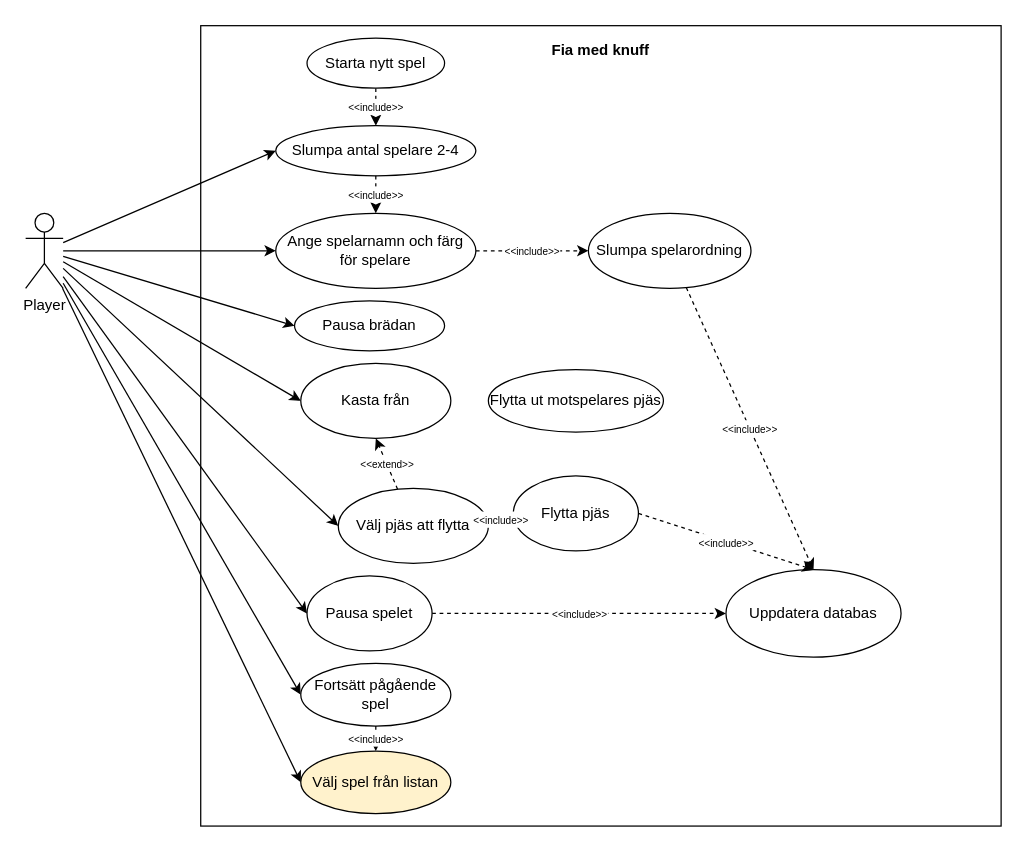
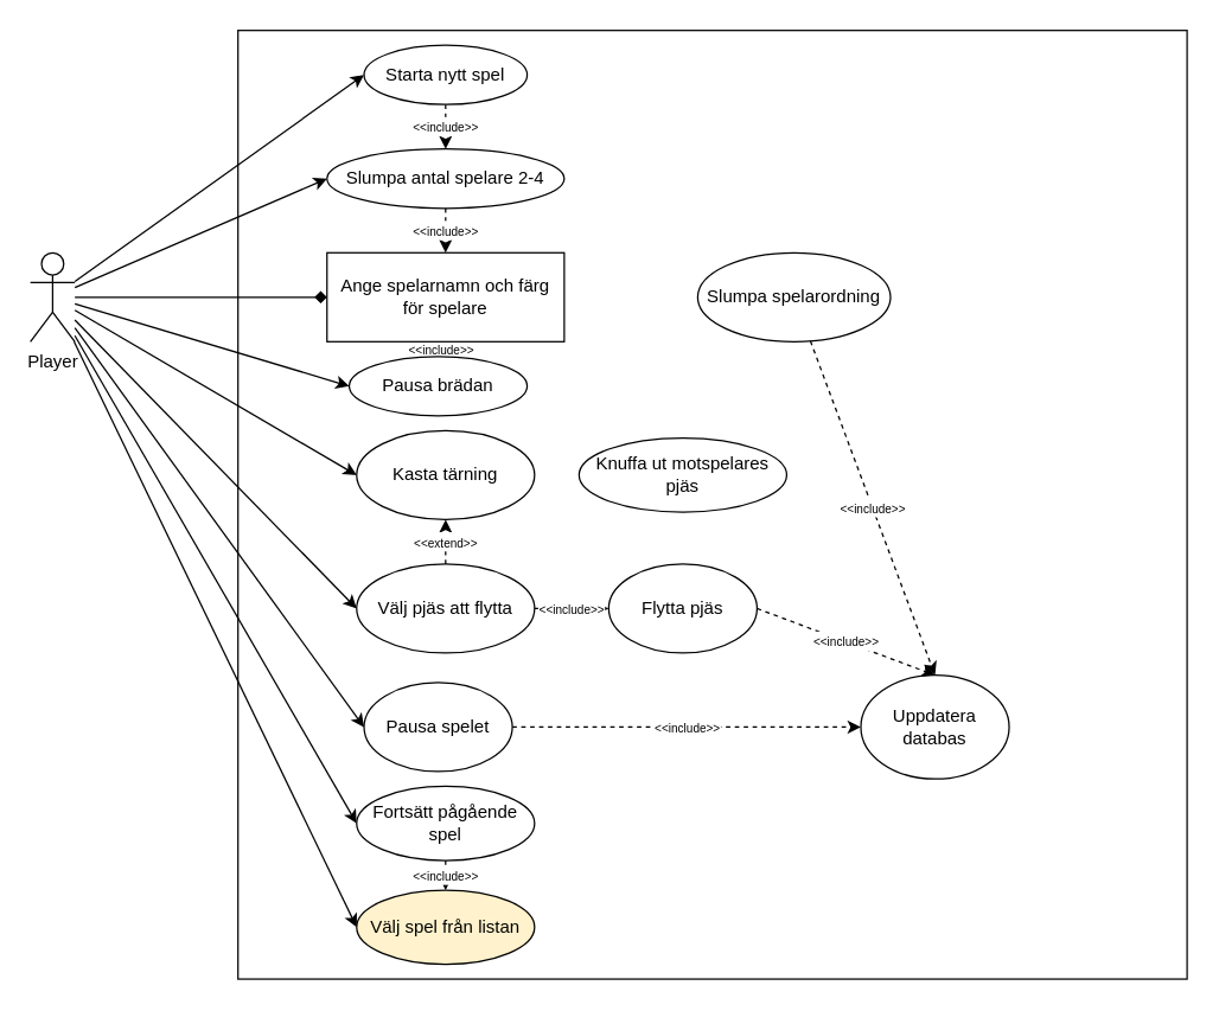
- <mxCell id="34" value="&lt;b&gt;Fia med knuff&lt;/b&gt;" style="rounded=0;whiteSpace=wrap;html=1;strokeColor=none;" vertex="1" parent="1"><mxGeometry x="420" y="30" width="120" height="20" as="geometry" /></mxCell>
+ <mxCell id="7" style="edgeStyle=none;rounded=0;orthogonalLoop=1;jettySize=auto;html=1;entryX=0;entryY=0.5;entryDx=0;entryDy=0;" edge="1" parent="1" source="10" target="29"><mxGeometry relative="1" as="geometry" /></mxCell>
- <mxCell id="5" style="edgeStyle=none;rounded=0;orthogonalLoop=1;jettySize=auto;html=1;" edge="1" parent="1" source="10" target="16"><mxGeometry relative="1" as="geometry" /></mxCell>
+ <mxCell id="5" style="edgeStyle=none;rounded=0;orthogonalLoop=1;jettySize=auto;html=1;endArrow=diamond;" edge="1" parent="1" source="10" target="16"><mxGeometry relative="1" as="geometry" /></mxCell>
- <mxCell id="16" value="Ange spelarnamn och färg för spelare" style="ellipse;whiteSpace=wrap;html=1;" parent="1" vertex="1"><mxGeometry x="220" y="170" width="160" height="60" as="geometry" /></mxCell>
+ <mxCell id="16" value="Ange spelarnamn och färg för spelare" style="whiteSpace=wrap;html=1;rounded=0;" parent="1" vertex="1"><mxGeometry x="220" y="170" width="160" height="60" as="geometry" /></mxCell>
- <mxCell id="15" value="&lt;span style=&quot;font-size: 8px&quot;&gt;&amp;lt;&amp;lt;include&amp;gt;&amp;gt;&lt;/span&gt;" style="edgeStyle=none;rounded=0;orthogonalLoop=1;jettySize=auto;html=1;entryX=0;entryY=0.5;entryDx=0;entryDy=0;dashed=1;" edge="1" parent="1" source="16" target="23"><mxGeometry relative="1" as="geometry" /></mxCell>
+ <mxCell id="15" value="&lt;span style=&quot;font-size: 8px&quot;&gt;&amp;lt;&amp;lt;include&amp;gt;&amp;gt;&lt;/span&gt;" style="edgeStyle=none;rounded=0;orthogonalLoop=1;jettySize=auto;html=1;dashed=1;" edge="1" parent="1" source="16" target="20"><mxGeometry relative="1" as="geometry" /></mxCell>
- <mxCell id="19" value="Kasta från" style="ellipse;whiteSpace=wrap;html=1;" parent="1" vertex="1"><mxGeometry x="240" y="290" width="120" height="60" as="geometry" /></mxCell>
+ <mxCell id="19" value="Kasta tärning" style="ellipse;whiteSpace=wrap;html=1;" parent="1" vertex="1"><mxGeometry x="240" y="290" width="120" height="60" as="geometry" /></mxCell>
- <mxCell id="35" value="Flytta ut motspelares pjäs" style="ellipse;whiteSpace=wrap;html=1;" vertex="1" parent="1"><mxGeometry x="390" y="295" width="140" height="50" as="geometry" /></mxCell>
+ <mxCell id="35" value="Knuffa ut motspelares pjäs" style="ellipse;whiteSpace=wrap;html=1;" vertex="1" parent="1"><mxGeometry x="390" y="295" width="140" height="50" as="geometry" /></mxCell>
- <mxCell id="13" value="Välj pjäs att flytta" style="ellipse;whiteSpace=wrap;html=1;" parent="1" vertex="1"><mxGeometry x="270" y="390" width="120" height="60" as="geometry" /></mxCell>
+ <mxCell id="13" value="Välj pjäs att flytta" style="ellipse;whiteSpace=wrap;html=1;" parent="1" vertex="1"><mxGeometry x="240" y="380" width="120" height="60" as="geometry" /></mxCell>
- <mxCell id="27" value="Uppdatera databas" style="ellipse;whiteSpace=wrap;html=1;" vertex="1" parent="1"><mxGeometry x="580" y="455" width="140" height="70" as="geometry" /></mxCell>
+ <mxCell id="27" value="Uppdatera databas" style="ellipse;whiteSpace=wrap;html=1;" vertex="1" parent="1"><mxGeometry x="580" y="455" width="100" height="70" as="geometry" /></mxCell>
